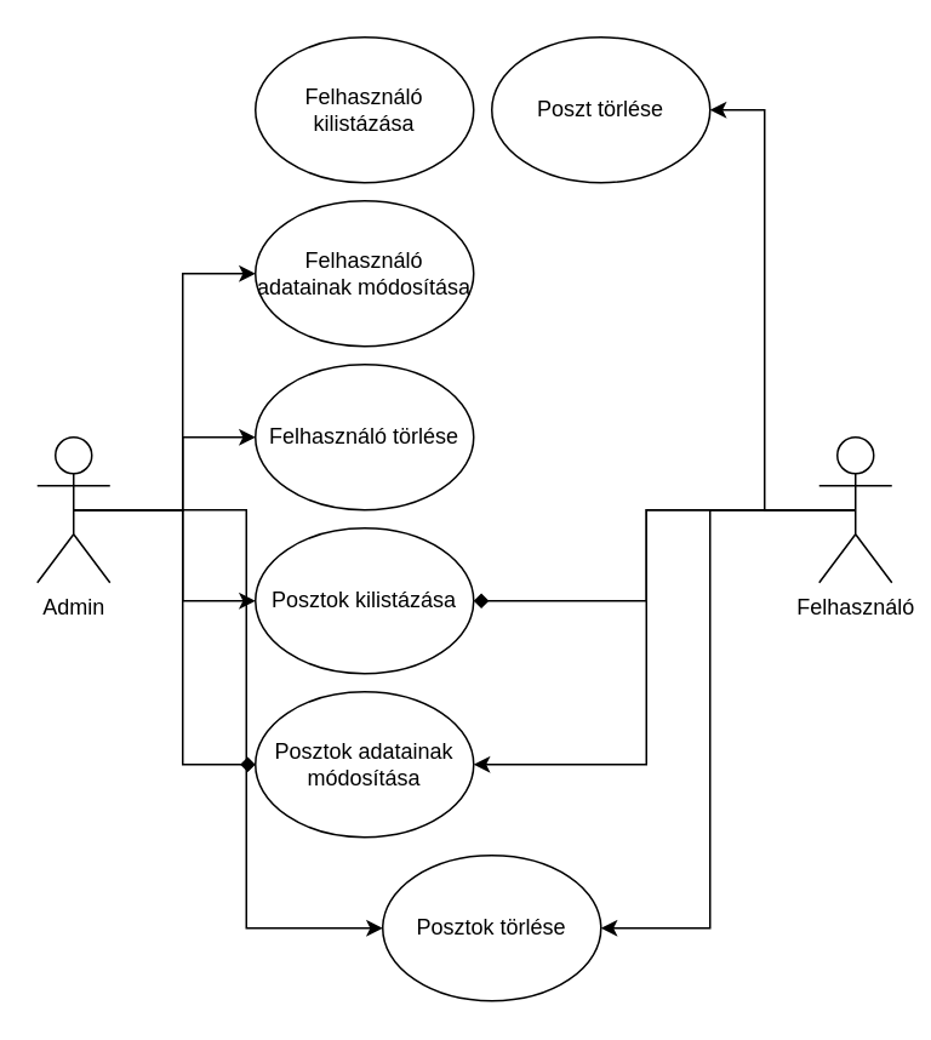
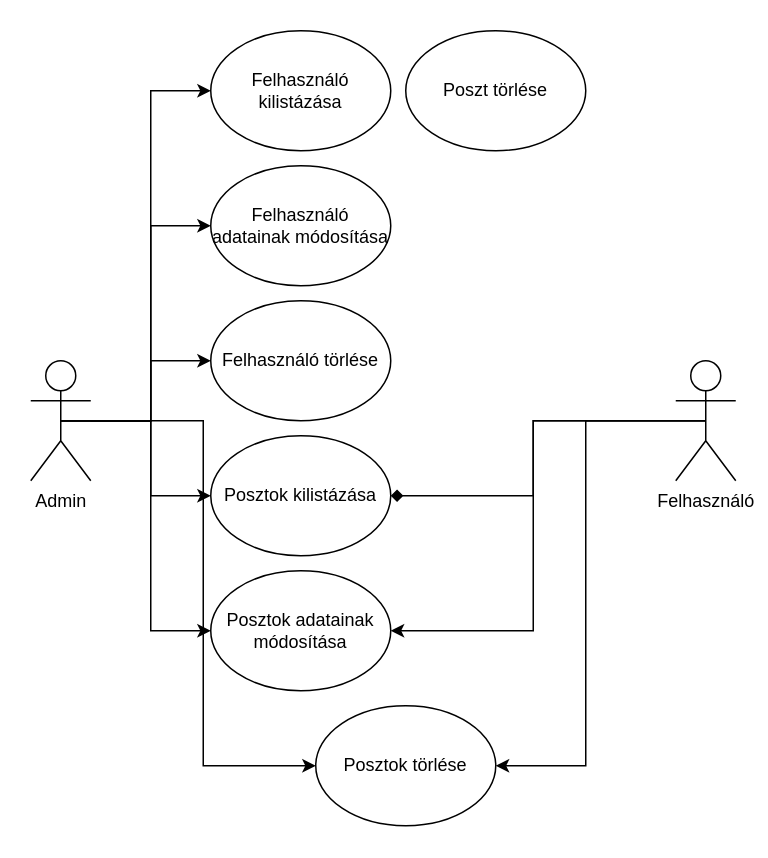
+ <mxCell id="2" style="edgeStyle=orthogonalEdgeStyle;rounded=0;orthogonalLoop=1;jettySize=auto;html=1;entryX=0;entryY=0.5;entryDx=0;entryDy=0;" edge="1" parent="1" source="8" target="9"><mxGeometry relative="1" as="geometry" /></mxCell>
- <mxCell id="15" style="edgeStyle=orthogonalEdgeStyle;rounded=0;orthogonalLoop=1;jettySize=auto;html=1;exitX=0.5;exitY=0.5;exitDx=0;exitDy=0;exitPerimeter=0;entryX=1;entryY=0.5;entryDx=0;entryDy=0;" edge="1" parent="1" source="19" target="20"><mxGeometry relative="1" as="geometry" /></mxCell>
- <mxCell id="6" style="edgeStyle=orthogonalEdgeStyle;rounded=0;orthogonalLoop=1;jettySize=auto;html=1;exitX=0.5;exitY=0.5;exitDx=0;exitDy=0;exitPerimeter=0;entryX=0;entryY=0.5;entryDx=0;entryDy=0;endArrow=diamond;" edge="1" parent="1" source="8" target="13"><mxGeometry relative="1" as="geometry" /></mxCell>
+ <mxCell id="6" style="edgeStyle=orthogonalEdgeStyle;rounded=0;orthogonalLoop=1;jettySize=auto;html=1;exitX=0.5;exitY=0.5;exitDx=0;exitDy=0;exitPerimeter=0;entryX=0;entryY=0.5;entryDx=0;entryDy=0;" edge="1" parent="1" source="8" target="13"><mxGeometry relative="1" as="geometry" /></mxCell>
